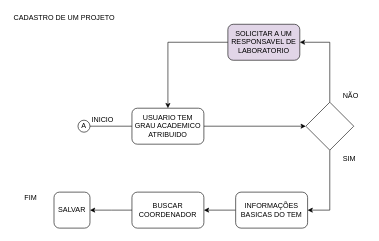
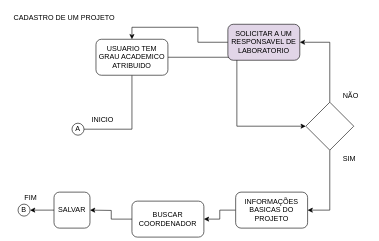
- <mxCell id="3" value="A" style="ellipse;whiteSpace=wrap;html=1;" vertex="1" parent="1"><mxGeometry x="129" y="200" width="20" height="20" as="geometry" /></mxCell>
+ <mxCell id="3" value="A" style="ellipse;whiteSpace=wrap;html=1;" vertex="1" parent="1"><mxGeometry x="119" y="205" width="20" height="20" as="geometry" /></mxCell>
- <mxCell id="5" value="USUARIO TEM GRAU ACADEMICO ATRIBUIDO" style="rounded=1;whiteSpace=wrap;html=1;" vertex="1" parent="1"><mxGeometry x="219" y="180" width="120" height="60" as="geometry" /></mxCell>
+ <mxCell id="5" value="USUARIO TEM GRAU ACADEMICO ATRIBUIDO" style="rounded=1;whiteSpace=wrap;html=1;" vertex="1" parent="1"><mxGeometry x="159" y="65" width="120" height="60" as="geometry" /></mxCell>
+ <mxCell id="19" value="B" style="ellipse;whiteSpace=wrap;html=1;" vertex="1" parent="1"><mxGeometry x="29" y="340" width="20" height="20" as="geometry" /></mxCell>
+ <mxCell id="17" style="edgeStyle=orthogonalEdgeStyle;rounded=0;orthogonalLoop=1;jettySize=auto;html=1;exitX=0;exitY=0.5;exitDx=0;exitDy=0;entryX=1;entryY=0.5;entryDx=0;entryDy=0;" edge="1" parent="1" source="18" target="19"><mxGeometry relative="1" as="geometry" /></mxCell>
- <mxCell id="15" value="BUSCAR COORDENADOR" style="rounded=1;whiteSpace=wrap;html=1;" vertex="1" parent="1"><mxGeometry x="219" y="320" width="120" height="60" as="geometry" /></mxCell>
+ <mxCell id="15" value="BUSCAR COORDENADOR" style="rounded=1;whiteSpace=wrap;html=1;" vertex="1" parent="1"><mxGeometry x="219" y="335" width="120" height="60" as="geometry" /></mxCell>
- <mxCell id="13" value="INFORMAÇÕES BASICAS DO TEM" style="rounded=1;whiteSpace=wrap;html=1;" vertex="1" parent="1"><mxGeometry x="392" y="320" width="120" height="60" as="geometry" /></mxCell>
+ <mxCell id="13" value="INFORMAÇÕES BASICAS DO PROJETO" style="rounded=1;whiteSpace=wrap;html=1;" vertex="1" parent="1"><mxGeometry x="392" y="320" width="120" height="60" as="geometry" /></mxCell>
